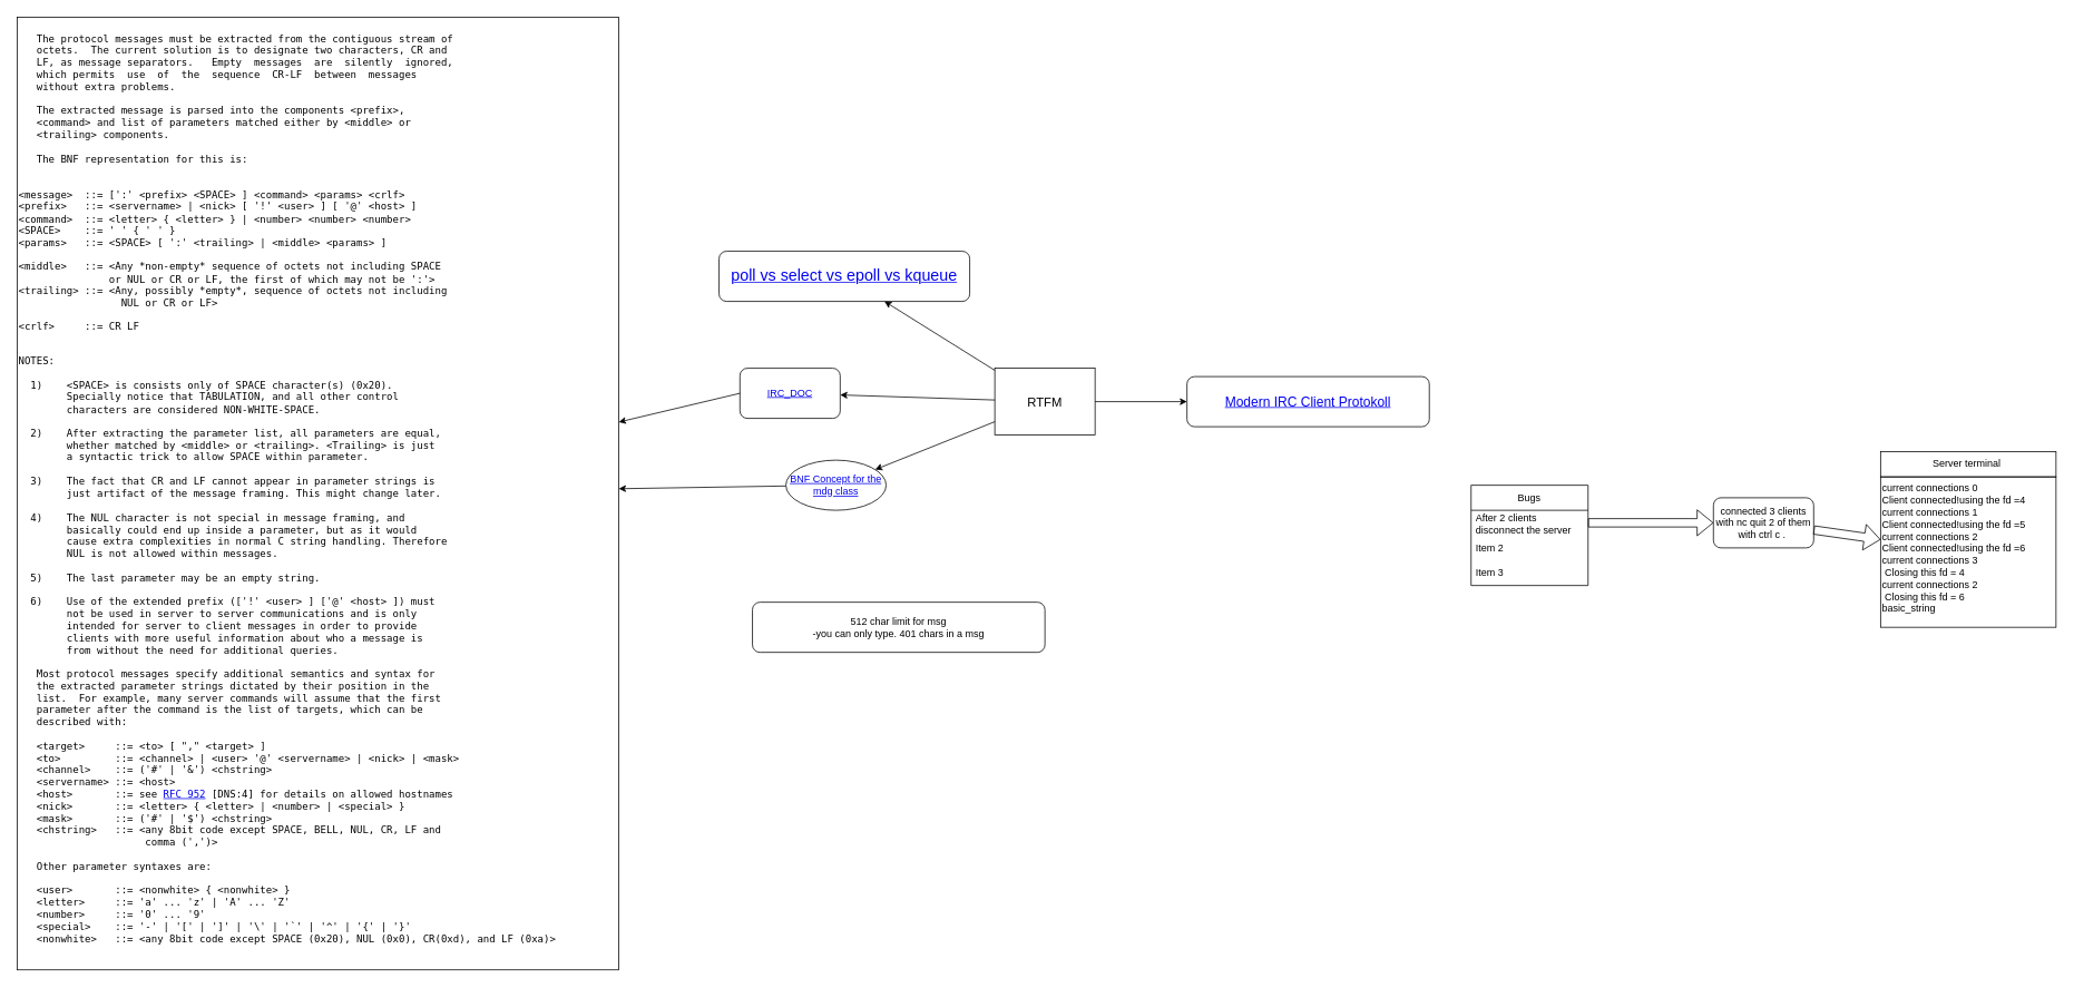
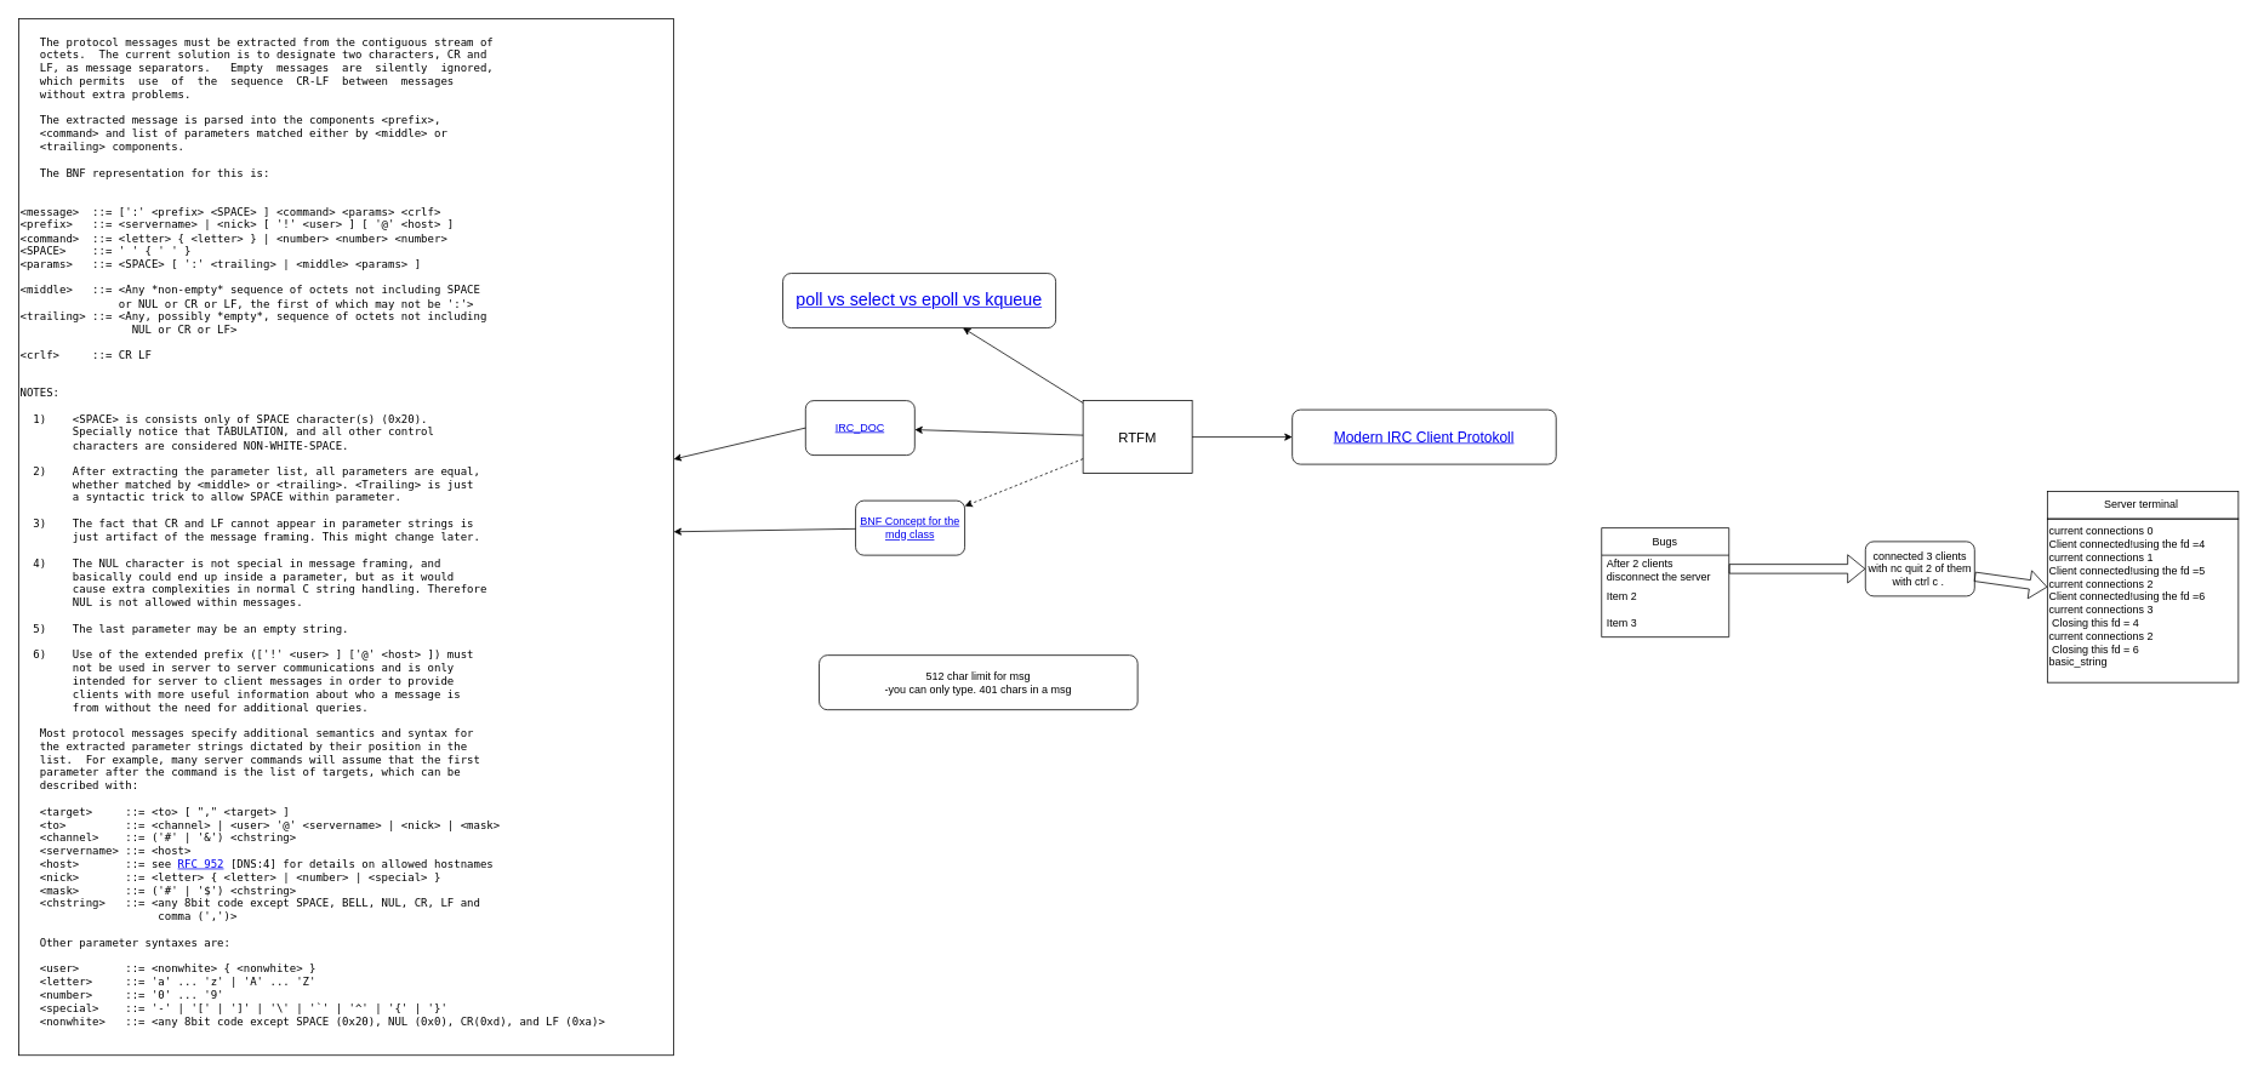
- <mxCell id="11" value="" style="endArrow=classic;html=1;" parent="1" source="3" target="10" edge="1"><mxGeometry width="50" height="50" relative="1" as="geometry"><mxPoint x="1150" y="550" as="sourcePoint" /><mxPoint x="1260" y="490" as="targetPoint" /></mxGeometry></mxCell>
+ <mxCell id="11" value="" style="endArrow=classic;html=1;dashed=1;" parent="1" source="3" target="10" edge="1"><mxGeometry width="50" height="50" relative="1" as="geometry"><mxPoint x="1150" y="550" as="sourcePoint" /><mxPoint x="1260" y="490" as="targetPoint" /></mxGeometry></mxCell>
- <mxCell id="10" value="&lt;a href=&quot;https://en.wikipedia.org/wiki/Backus%E2%80%93Naur_form&quot;&gt;BNF Concept for the mdg class&lt;/a&gt;" style="ellipse;whiteSpace=wrap;html=1;" parent="1" vertex="1"><mxGeometry x="940" y="550" width="120" height="60" as="geometry" /></mxCell>
+ <mxCell id="10" value="&lt;a href=&quot;https://en.wikipedia.org/wiki/Backus%E2%80%93Naur_form&quot;&gt;BNF Concept for the mdg class&lt;/a&gt;" style="rounded=1;whiteSpace=wrap;html=1;" parent="1" vertex="1"><mxGeometry x="940" y="550" width="120" height="60" as="geometry" /></mxCell>
